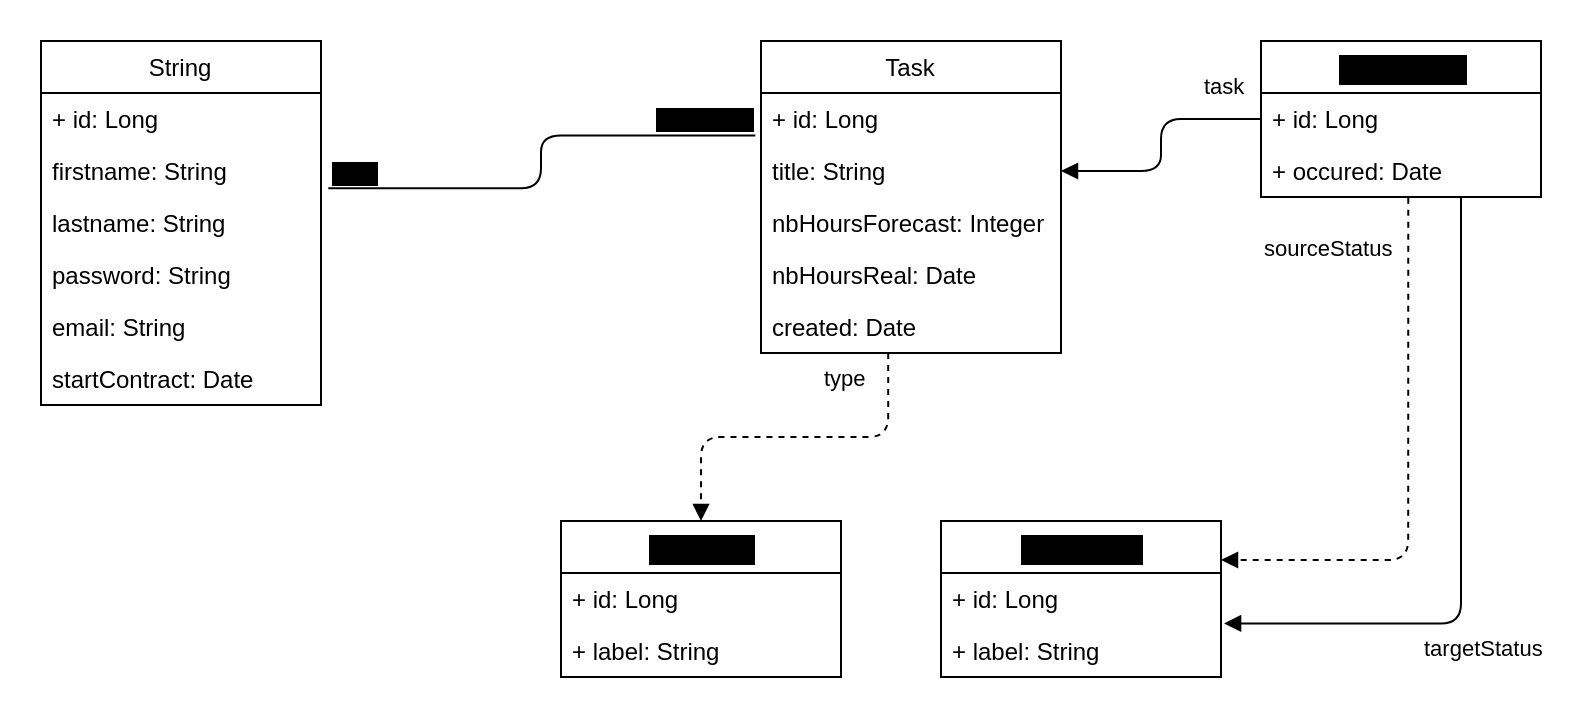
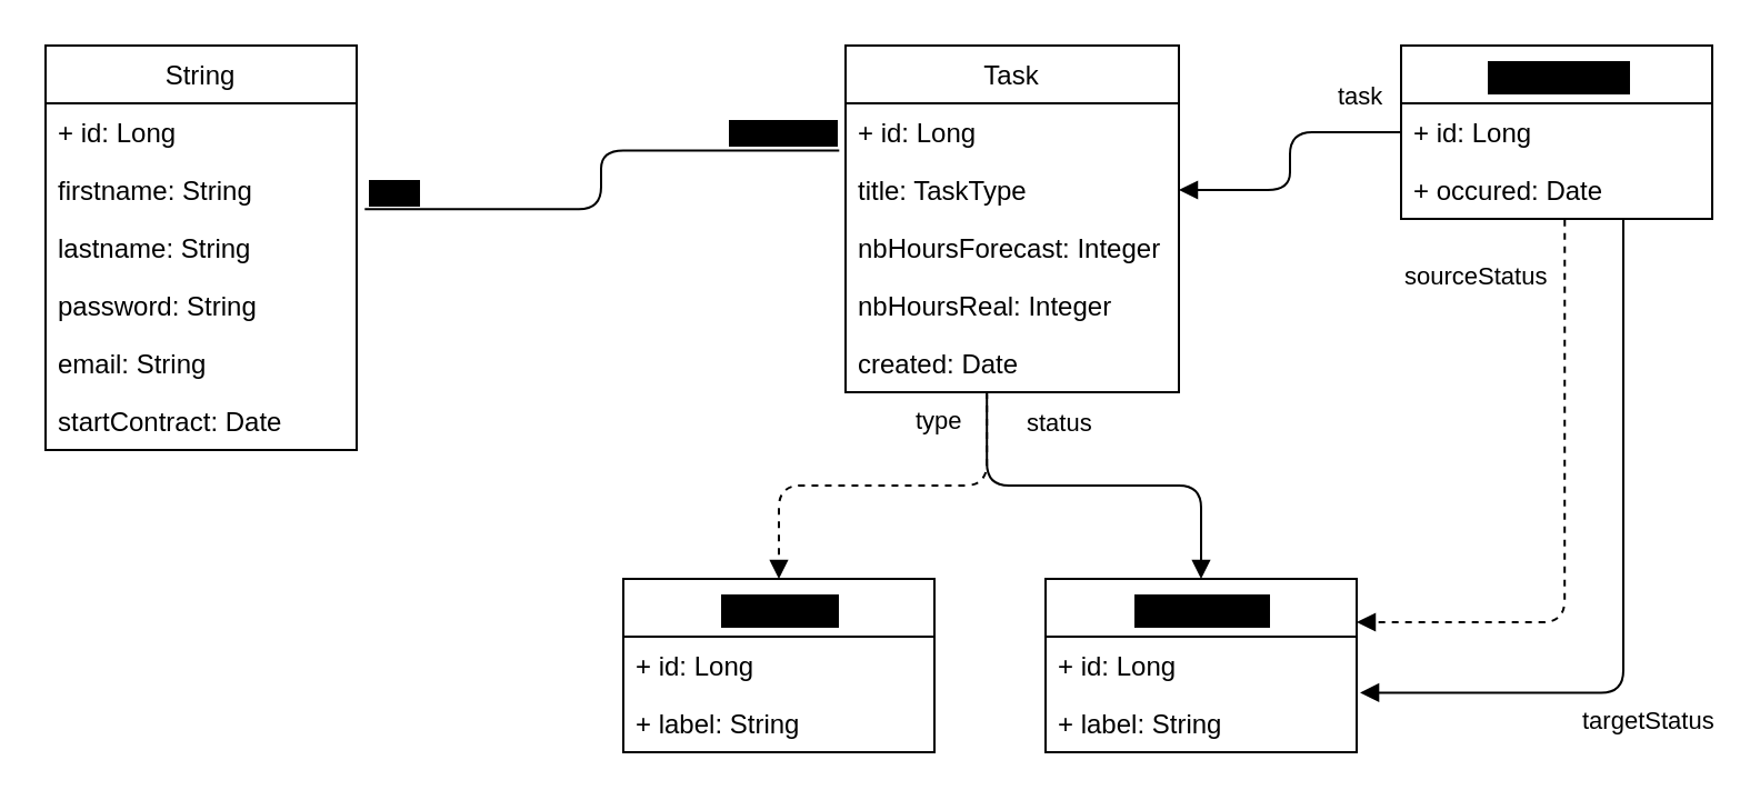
- <mxCell id="14" value="title: String" style="text;strokeColor=none;fillColor=none;align=left;verticalAlign=top;spacingLeft=4;spacingRight=4;overflow=hidden;rotatable=0;points=[[0,0.5],[1,0.5]];portConstraint=eastwest;" vertex="1" parent="12"><mxGeometry y="52" width="150" height="26" as="geometry" /></mxCell>
+ <mxCell id="14" value="title: TaskType" style="text;strokeColor=none;fillColor=none;align=left;verticalAlign=top;spacingLeft=4;spacingRight=4;overflow=hidden;rotatable=0;points=[[0,0.5],[1,0.5]];portConstraint=eastwest;" vertex="1" parent="12"><mxGeometry y="52" width="150" height="26" as="geometry" /></mxCell>
- <mxCell id="16" value="nbHoursReal: Date" style="text;strokeColor=none;fillColor=none;align=left;verticalAlign=top;spacingLeft=4;spacingRight=4;overflow=hidden;rotatable=0;points=[[0,0.5],[1,0.5]];portConstraint=eastwest;" vertex="1" parent="12"><mxGeometry y="104" width="150" height="26" as="geometry" /></mxCell>
+ <mxCell id="16" value="nbHoursReal: Integer" style="text;strokeColor=none;fillColor=none;align=left;verticalAlign=top;spacingLeft=4;spacingRight=4;overflow=hidden;rotatable=0;points=[[0,0.5],[1,0.5]];portConstraint=eastwest;" vertex="1" parent="12"><mxGeometry y="104" width="150" height="26" as="geometry" /></mxCell>
+ <mxCell id="25" value="status" style="endArrow=block;endFill=1;html=1;edgeStyle=orthogonalEdgeStyle;align=left;verticalAlign=top;exitX=0.424;exitY=1.031;exitDx=0;exitDy=0;exitPerimeter=0;entryX=0.5;entryY=0;entryDx=0;entryDy=0;" edge="1" parent="1" source="17" target="18"><mxGeometry x="-0.359" y="41" relative="1" as="geometry"><mxPoint x="453.6" y="186" as="sourcePoint" /><mxPoint x="360" y="270" as="targetPoint" /><mxPoint as="offset" /></mxGeometry></mxCell>
